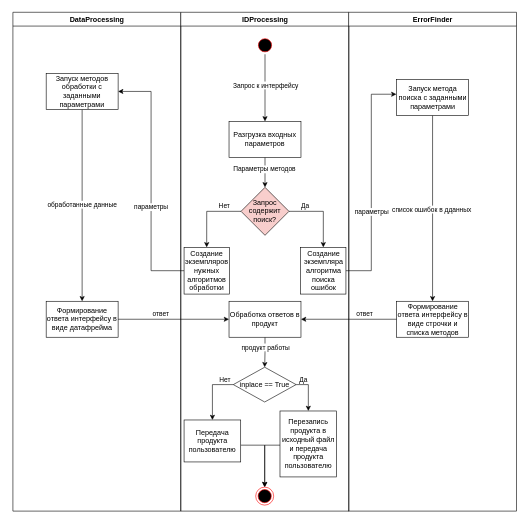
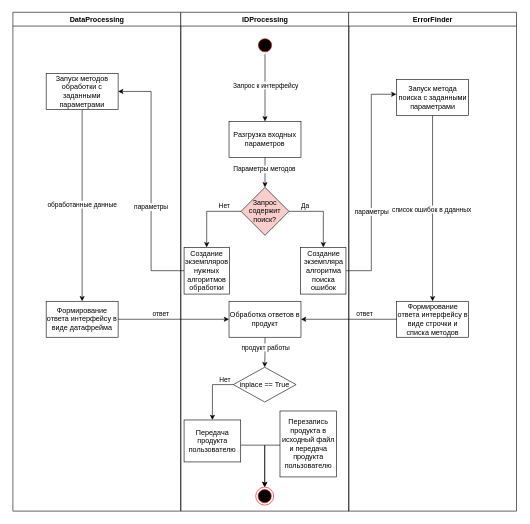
- <mxCell id="26" style="edgeStyle=orthogonalEdgeStyle;rounded=0;orthogonalLoop=1;jettySize=auto;html=1;exitX=1;exitY=0.5;exitDx=0;exitDy=0;entryX=0.5;entryY=0;entryDx=0;entryDy=0;" edge="1" parent="7" source="28" target="32"><mxGeometry relative="1" as="geometry" /></mxCell>
- <mxCell id="27" value="Да" style="edgeLabel;html=1;align=center;verticalAlign=middle;resizable=0;points=[];" vertex="1" connectable="0" parent="26"><mxGeometry x="-0.631" y="1" relative="1" as="geometry"><mxPoint y="-8" as="offset" /></mxGeometry></mxCell>
